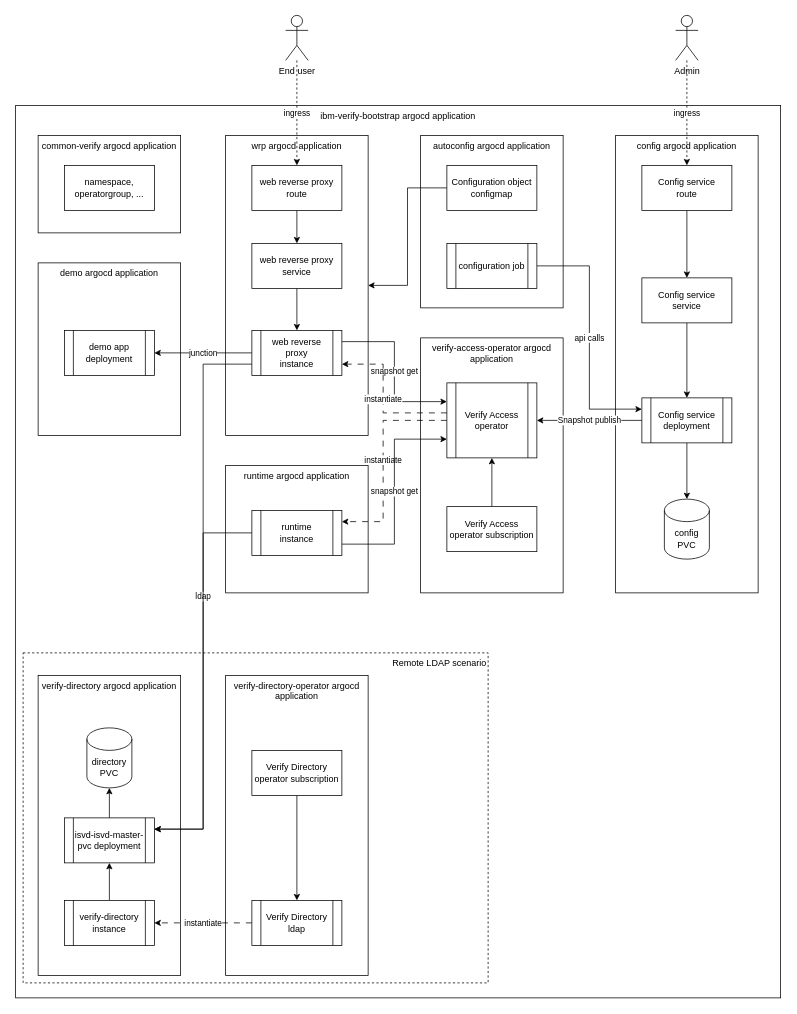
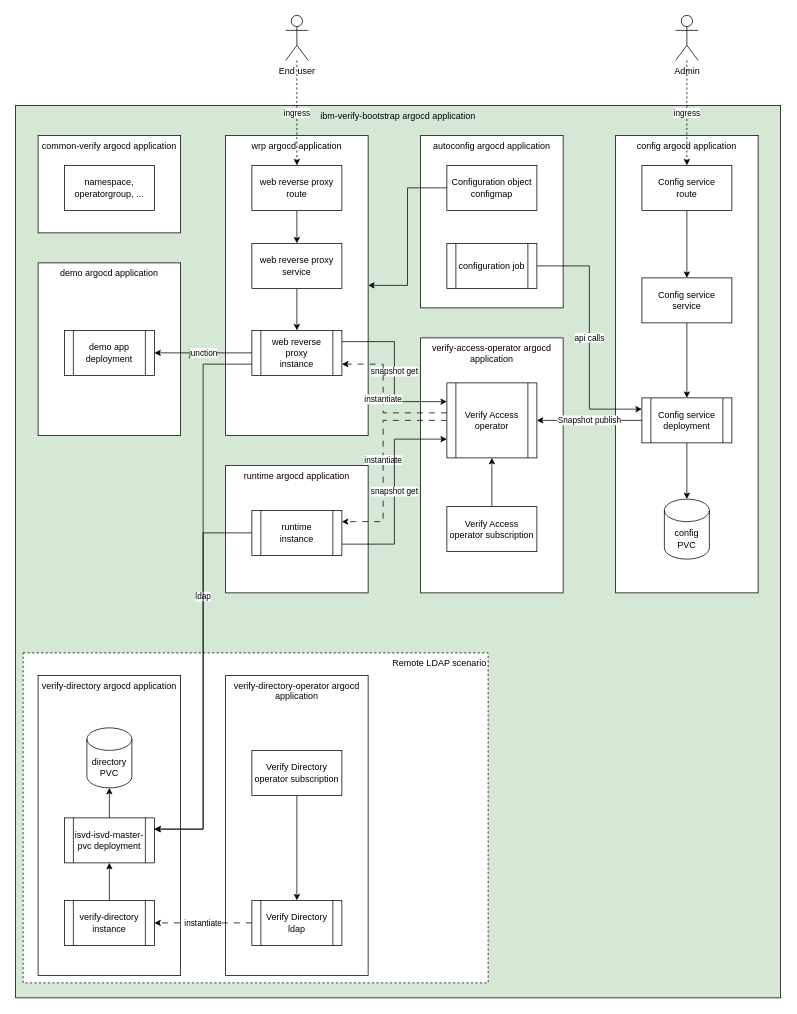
- <mxCell id="2" value="&lt;div&gt;ibm-verify-bootstrap argocd application&lt;/div&gt;" style="rounded=0;whiteSpace=wrap;html=1;verticalAlign=top;" vertex="1" parent="1"><mxGeometry x="20" y="140" width="1020" height="1190" as="geometry" /></mxCell>
+ <mxCell id="2" value="&lt;div&gt;ibm-verify-bootstrap argocd application&lt;/div&gt;" style="rounded=0;whiteSpace=wrap;html=1;verticalAlign=top;fillColor=#d5e8d4;" vertex="1" parent="1"><mxGeometry x="20" y="140" width="1020" height="1190" as="geometry" /></mxCell>
